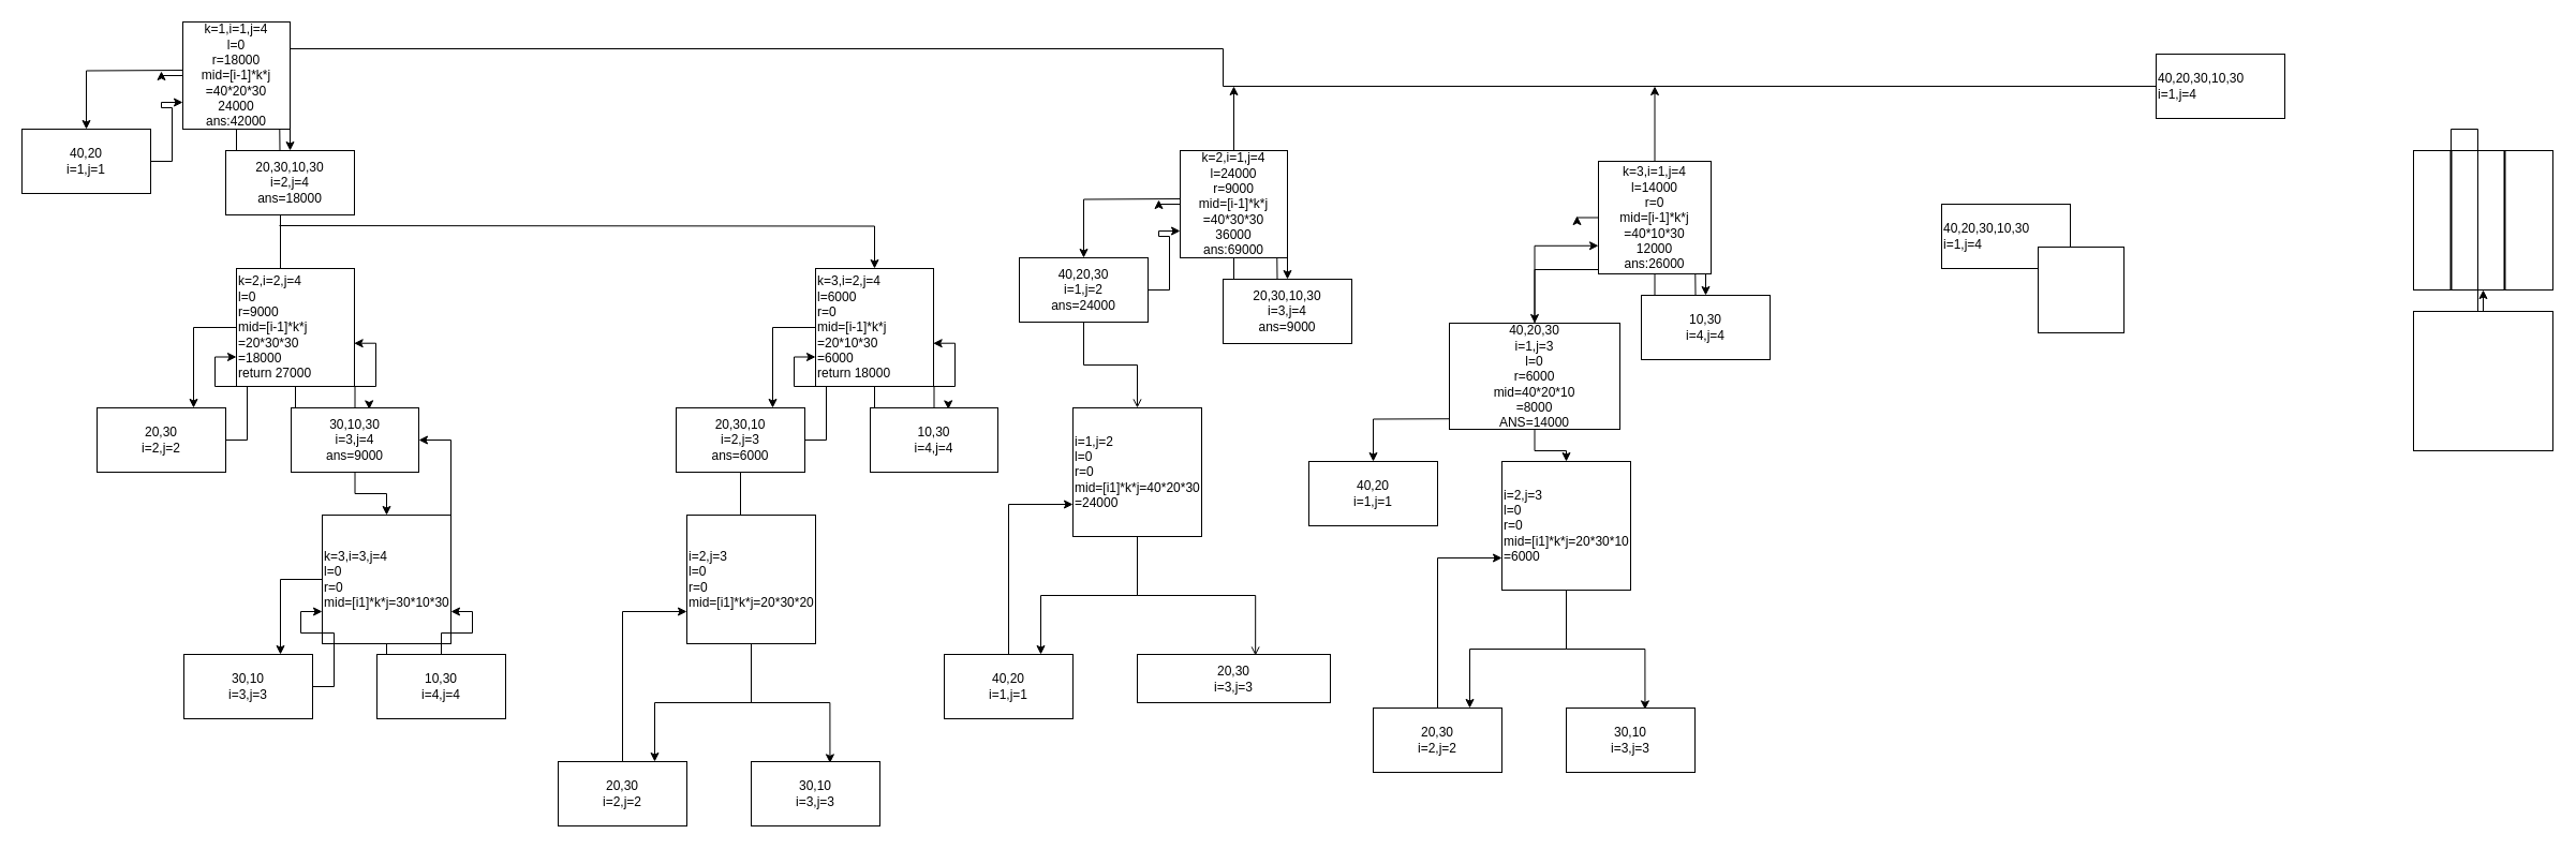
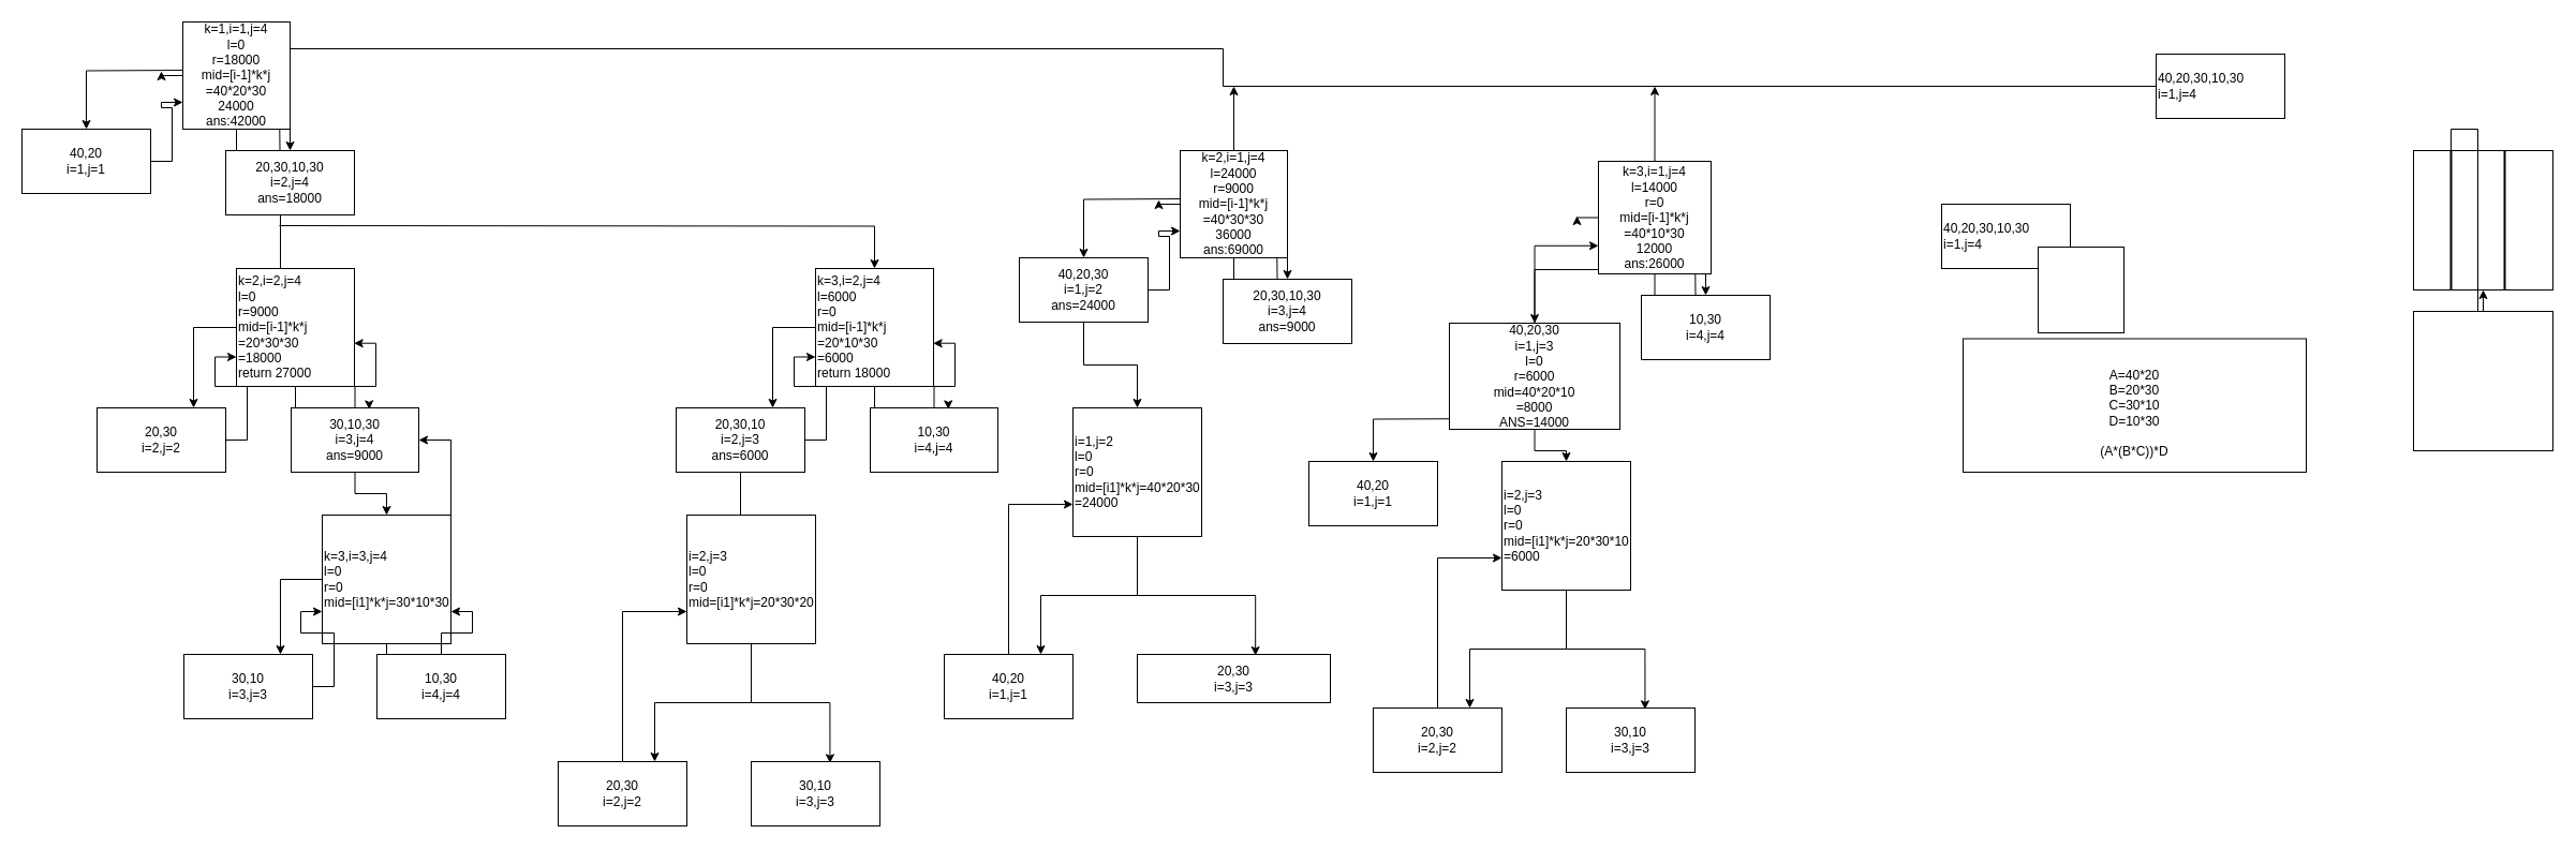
- <mxCell id="47" style="edgeStyle=orthogonalEdgeStyle;rounded=0;orthogonalLoop=1;jettySize=auto;html=1;endArrow=open;" edge="1" parent="1" source="48" target="57"><mxGeometry relative="1" as="geometry" /></mxCell>
+ <mxCell id="47" style="edgeStyle=orthogonalEdgeStyle;rounded=0;orthogonalLoop=1;jettySize=auto;html=1;" edge="1" parent="1" source="48" target="57"><mxGeometry relative="1" as="geometry" /></mxCell>
+ <mxCell id="79" value="&lt;br&gt;A=40*20&lt;br&gt;B=20*30&lt;br&gt;C=30*10&lt;br&gt;D=10*30&lt;br&gt;&lt;br&gt;(A*(B*C))*D" style="rounded=0;whiteSpace=wrap;html=1;" vertex="1" parent="1"><mxGeometry x="1830" y="315.5" width="320" height="124.5" as="geometry" /></mxCell>
- <mxCell id="56" style="edgeStyle=orthogonalEdgeStyle;rounded=0;orthogonalLoop=1;jettySize=auto;html=1;entryX=0.612;entryY=0.023;entryDx=0;entryDy=0;entryPerimeter=0;endArrow=open;" edge="1" parent="1" source="57" target="60"><mxGeometry relative="1" as="geometry" /></mxCell>
+ <mxCell id="56" style="edgeStyle=orthogonalEdgeStyle;rounded=0;orthogonalLoop=1;jettySize=auto;html=1;entryX=0.612;entryY=0.023;entryDx=0;entryDy=0;entryPerimeter=0;" edge="1" parent="1" source="57" target="60"><mxGeometry relative="1" as="geometry" /></mxCell>
